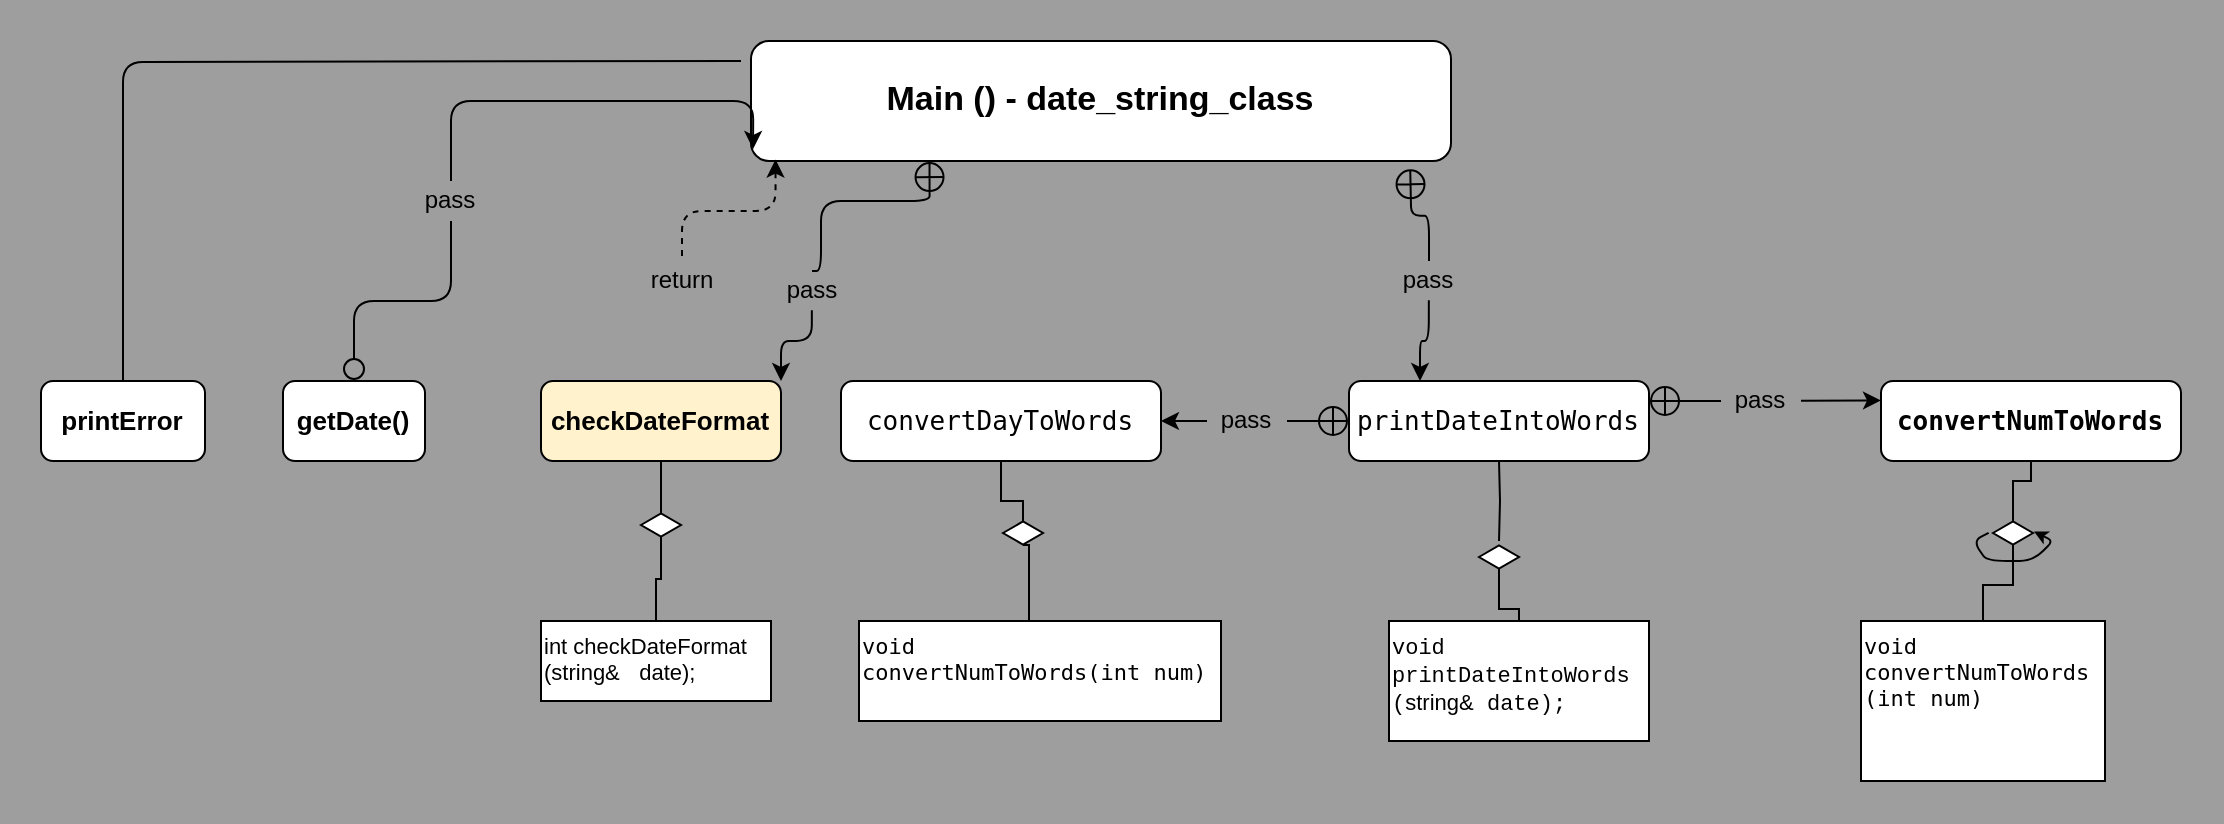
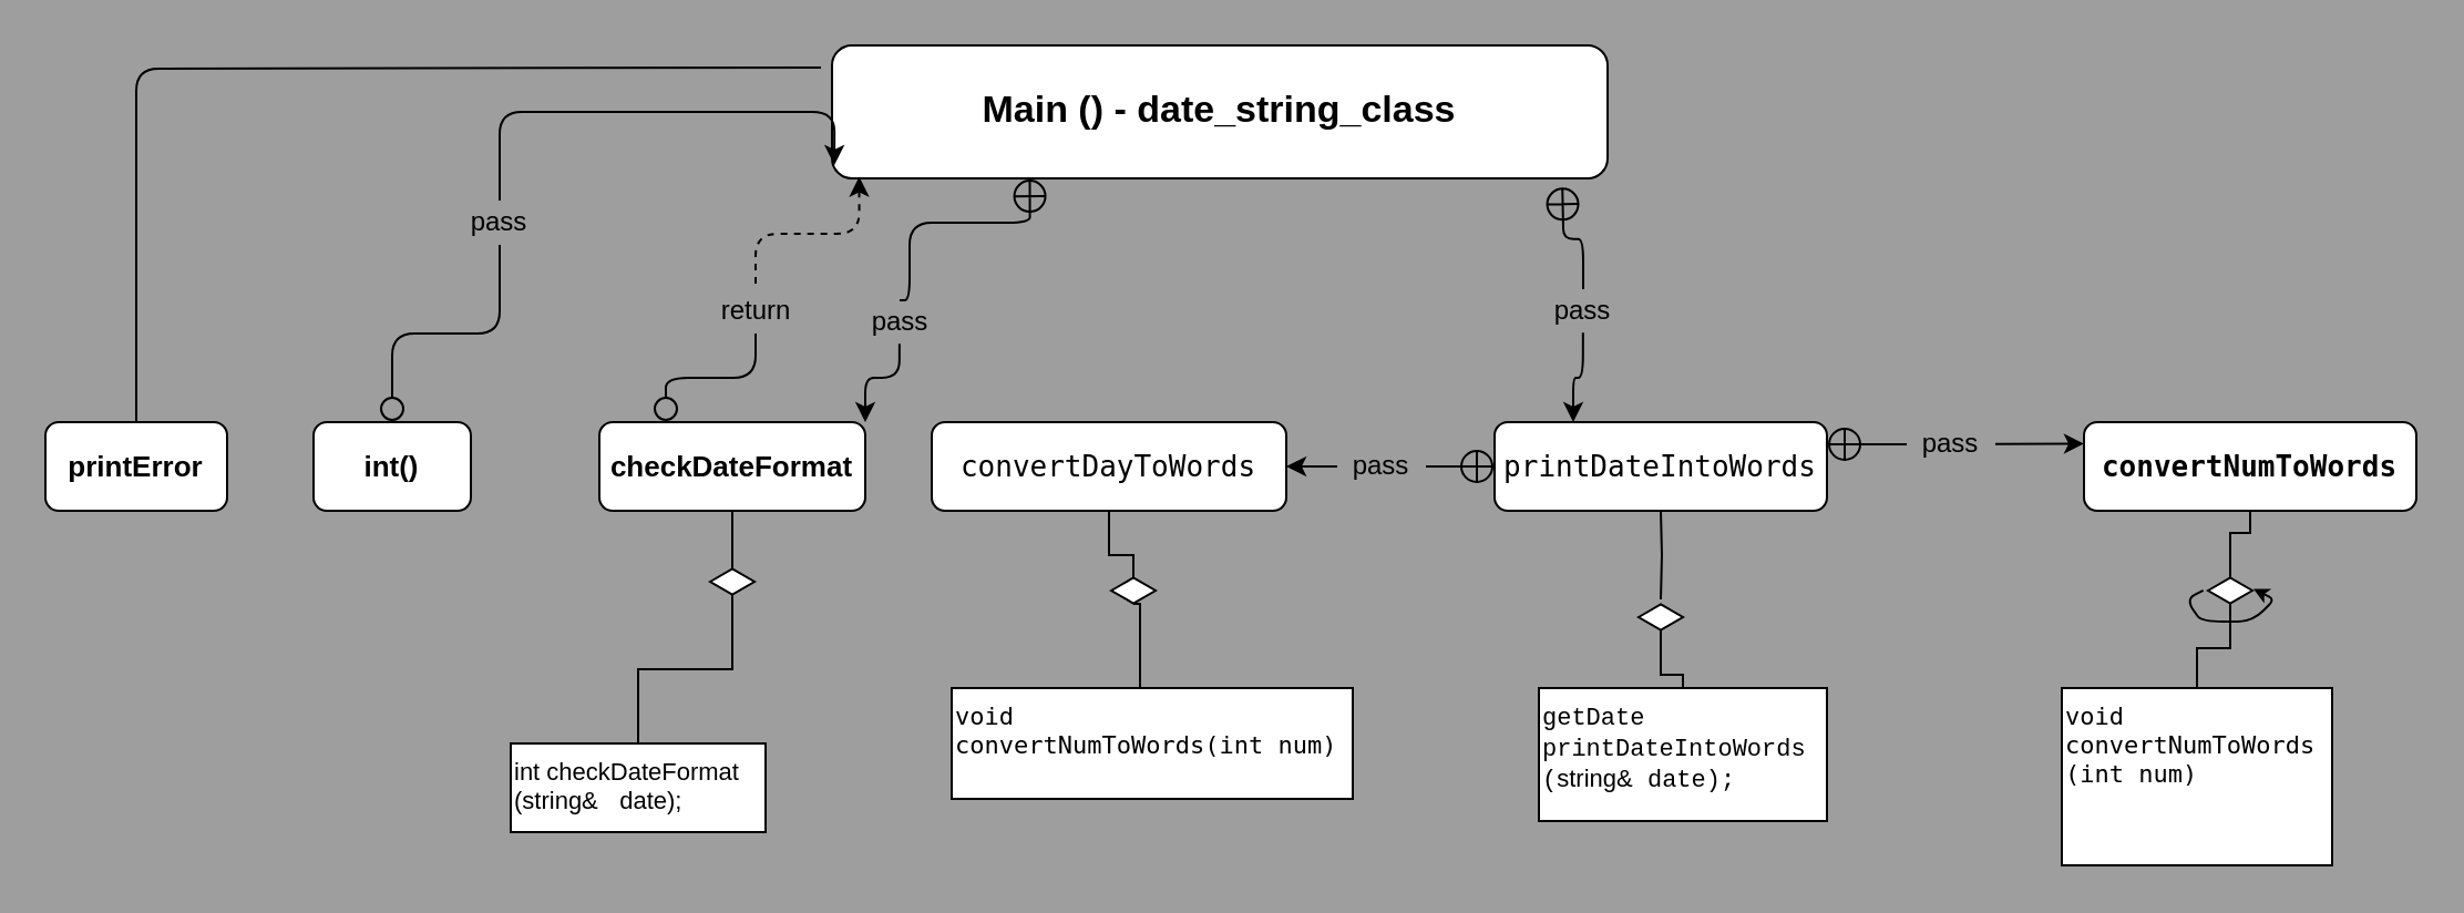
+ <mxCell id="18" value="" style="endArrow=circle;startArrow=none;html=1;rounded=1;strokeWidth=1;fontSize=17;fontColor=#000000;startSize=6;endSize=4;exitX=0.5;exitY=1;exitDx=0;exitDy=0;entryX=0.25;entryY=0;entryDx=0;entryDy=0;endFill=0;strokeColor=#000000;edgeStyle=orthogonalEdgeStyle;" parent="1" source="24" target="7" edge="1"><mxGeometry width="50" height="50" relative="1" as="geometry"><mxPoint x="415" y="80" as="sourcePoint" /><mxPoint x="640" y="230" as="targetPoint" /></mxGeometry></mxCell>
- <mxCell id="19" value="getDate()" style="rounded=1;whiteSpace=wrap;html=1;fillStyle=auto;strokeColor=#000000;fontColor=#000000;fillColor=#ffffff;fontSize=13;fontStyle=1" parent="1" vertex="1"><mxGeometry x="141" y="190" width="71" height="40" as="geometry" /></mxCell>
+ <mxCell id="19" value="int()" style="rounded=1;whiteSpace=wrap;html=1;fillStyle=auto;strokeColor=#000000;fontColor=#000000;fillColor=#ffffff;fontSize=13;fontStyle=1" parent="1" vertex="1"><mxGeometry x="141" y="190" width="71" height="40" as="geometry" /></mxCell>
- <mxCell id="7" value="checkDateFormat" style="rounded=1;whiteSpace=wrap;html=1;fillStyle=auto;strokeColor=#000000;fontColor=#000000;fillColor=#fff2cc;fontSize=13;fontStyle=1;" parent="1" vertex="1"><mxGeometry x="270" y="190" width="120" height="40" as="geometry" /></mxCell>
+ <mxCell id="7" value="checkDateFormat" style="rounded=1;whiteSpace=wrap;html=1;fillStyle=auto;strokeColor=#000000;fontColor=#000000;fillColor=#ffffff;fontSize=13;fontStyle=1" parent="1" vertex="1"><mxGeometry x="270" y="190" width="120" height="40" as="geometry" /></mxCell>
- <mxCell id="11" value="int checkDateFormat&lt;br&gt;(string&amp;amp;&lt;code&gt;&amp;nbsp;&lt;/code&gt;&amp;nbsp;date);" style="rounded=0;whiteSpace=wrap;html=1;fillStyle=auto;strokeColor=#000000;fontSize=11;fontColor=#000000;fillColor=#ffffff;verticalAlign=top;align=left;" parent="1" vertex="1"><mxGeometry x="270" y="310" width="115" height="40" as="geometry" /></mxCell>
+ <mxCell id="11" value="int checkDateFormat&lt;br&gt;(string&amp;amp;&lt;code&gt;&amp;nbsp;&lt;/code&gt;&amp;nbsp;date);" style="rounded=0;whiteSpace=wrap;html=1;fillStyle=auto;strokeColor=#000000;fontSize=11;fontColor=#000000;fillColor=#ffffff;verticalAlign=top;align=left;" parent="1" vertex="1"><mxGeometry x="230" y="335" width="115" height="40" as="geometry" /></mxCell>
- <mxCell id="13" value="&lt;font face=&quot;Courier New&quot;&gt;void printDateIntoWords&lt;br&gt;(&lt;/font&gt;string&amp;amp;&lt;code&gt;&amp;nbsp;&lt;/code&gt;&lt;font face=&quot;Courier New&quot;&gt;date);&lt;/font&gt;" style="rounded=0;whiteSpace=wrap;html=1;fillStyle=auto;strokeColor=#000000;fontSize=11;fontColor=#000000;fillColor=#ffffff;align=left;verticalAlign=top;" parent="1" vertex="1"><mxGeometry x="694" y="310" width="130" height="60" as="geometry" /></mxCell>
+ <mxCell id="13" value="&lt;font face=&quot;Courier New&quot;&gt;getDate printDateIntoWords&lt;br&gt;(&lt;/font&gt;string&amp;amp;&lt;code&gt;&amp;nbsp;&lt;/code&gt;&lt;font face=&quot;Courier New&quot;&gt;date);&lt;/font&gt;" style="rounded=0;whiteSpace=wrap;html=1;fillStyle=auto;strokeColor=#000000;fontSize=11;fontColor=#000000;fillColor=#ffffff;align=left;verticalAlign=top;" parent="1" vertex="1"><mxGeometry x="694" y="310" width="130" height="60" as="geometry" /></mxCell>
